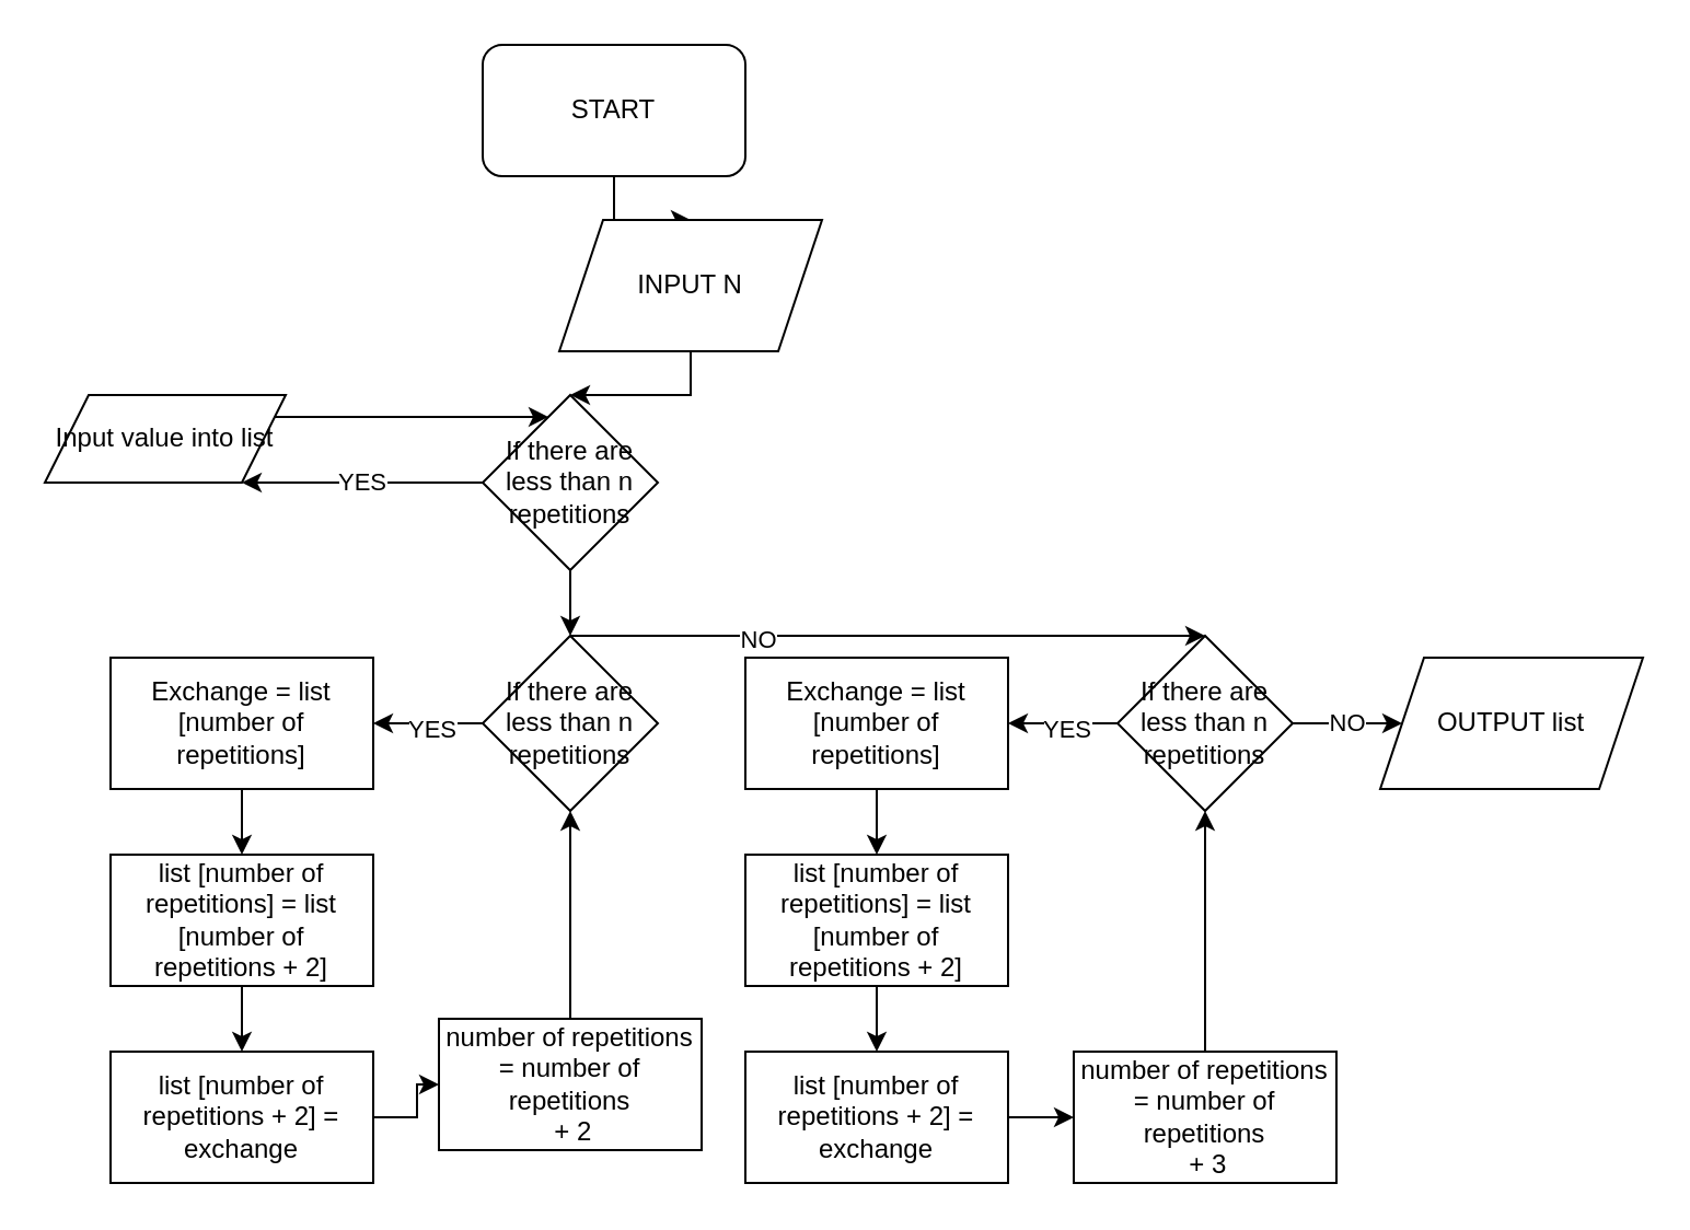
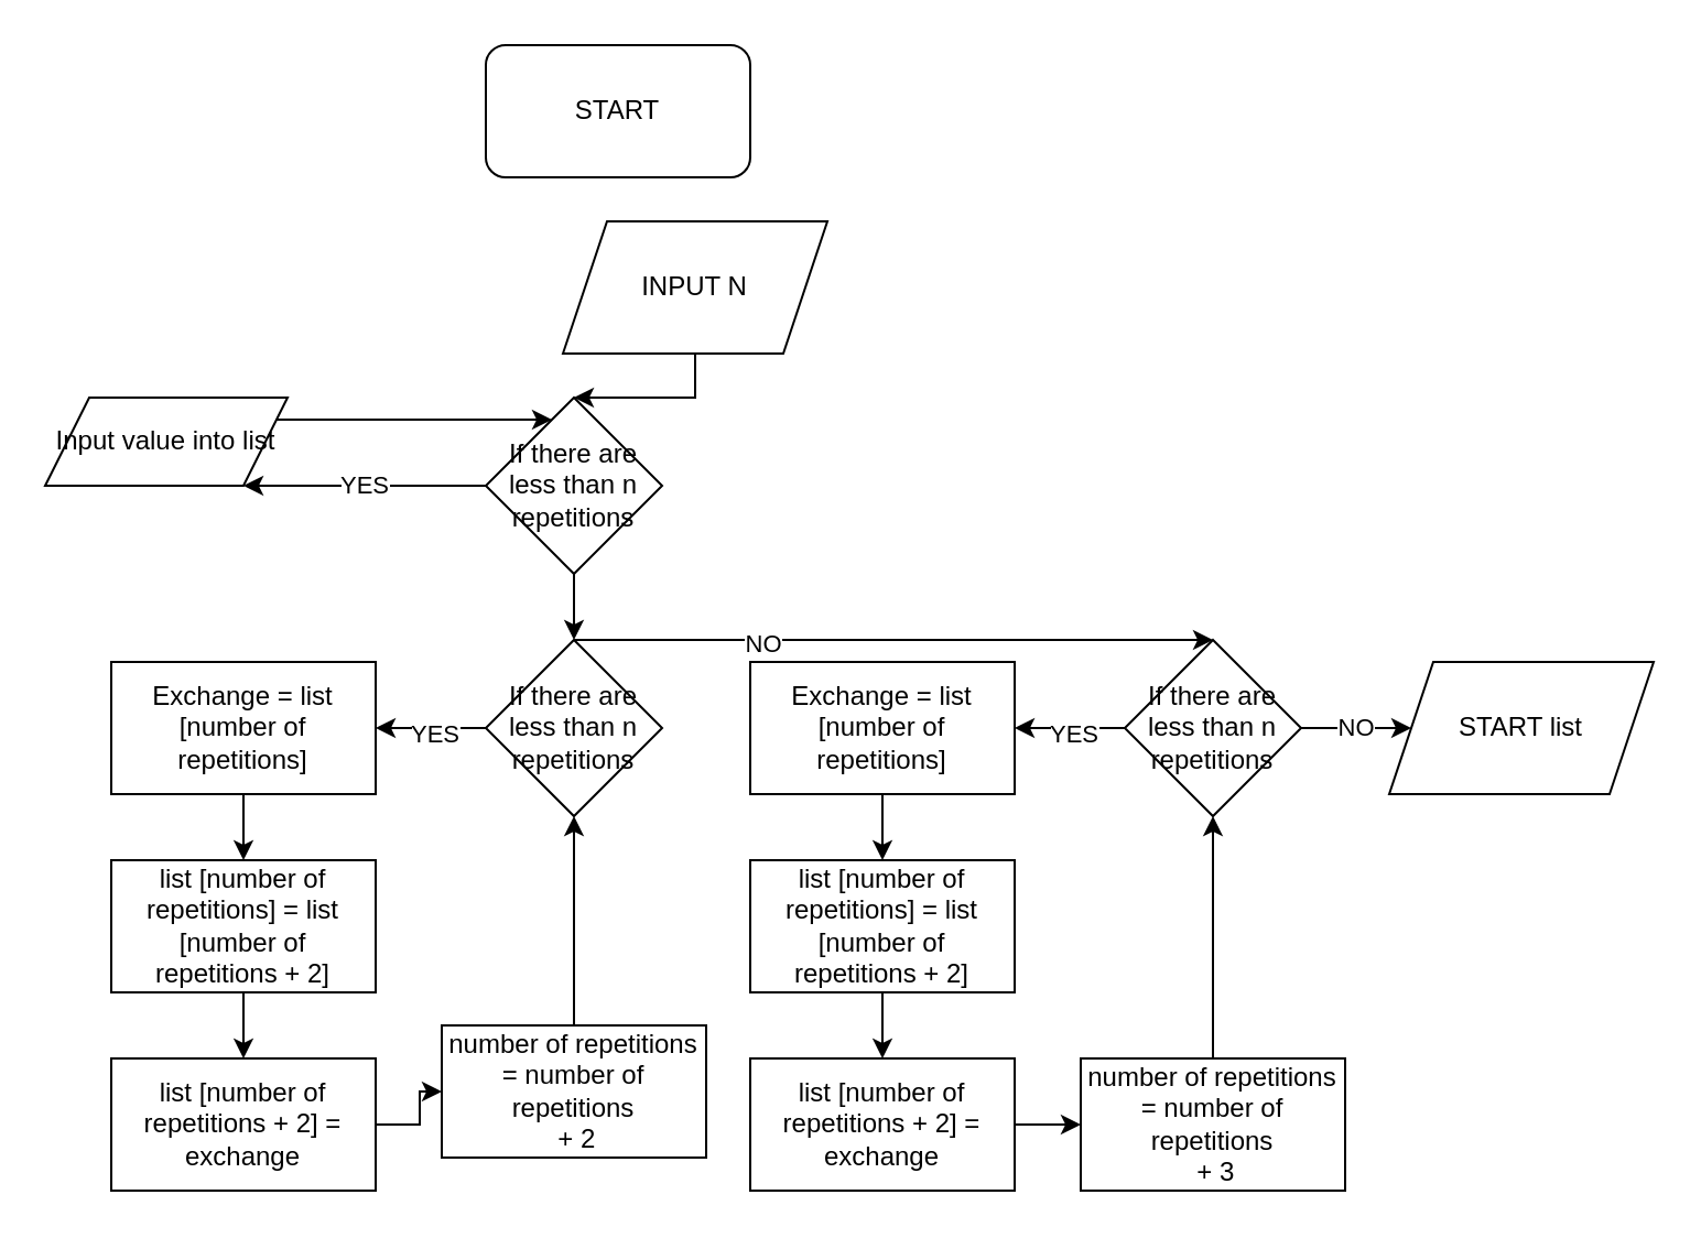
- <mxCell id="2" style="edgeStyle=orthogonalEdgeStyle;rounded=0;orthogonalLoop=1;jettySize=auto;html=1;" parent="1" source="3" target="5" edge="1"><mxGeometry relative="1" as="geometry" /></mxCell>
- <mxCell id="36" value="OUTPUT list" style="shape=parallelogram;perimeter=parallelogramPerimeter;whiteSpace=wrap;html=1;fixedSize=1;" parent="1" vertex="1"><mxGeometry x="630" y="300" width="120" height="60" as="geometry" /></mxCell>
+ <mxCell id="36" value="START list" style="shape=parallelogram;perimeter=parallelogramPerimeter;whiteSpace=wrap;html=1;fixedSize=1;" parent="1" vertex="1"><mxGeometry x="630" y="300" width="120" height="60" as="geometry" /></mxCell>
